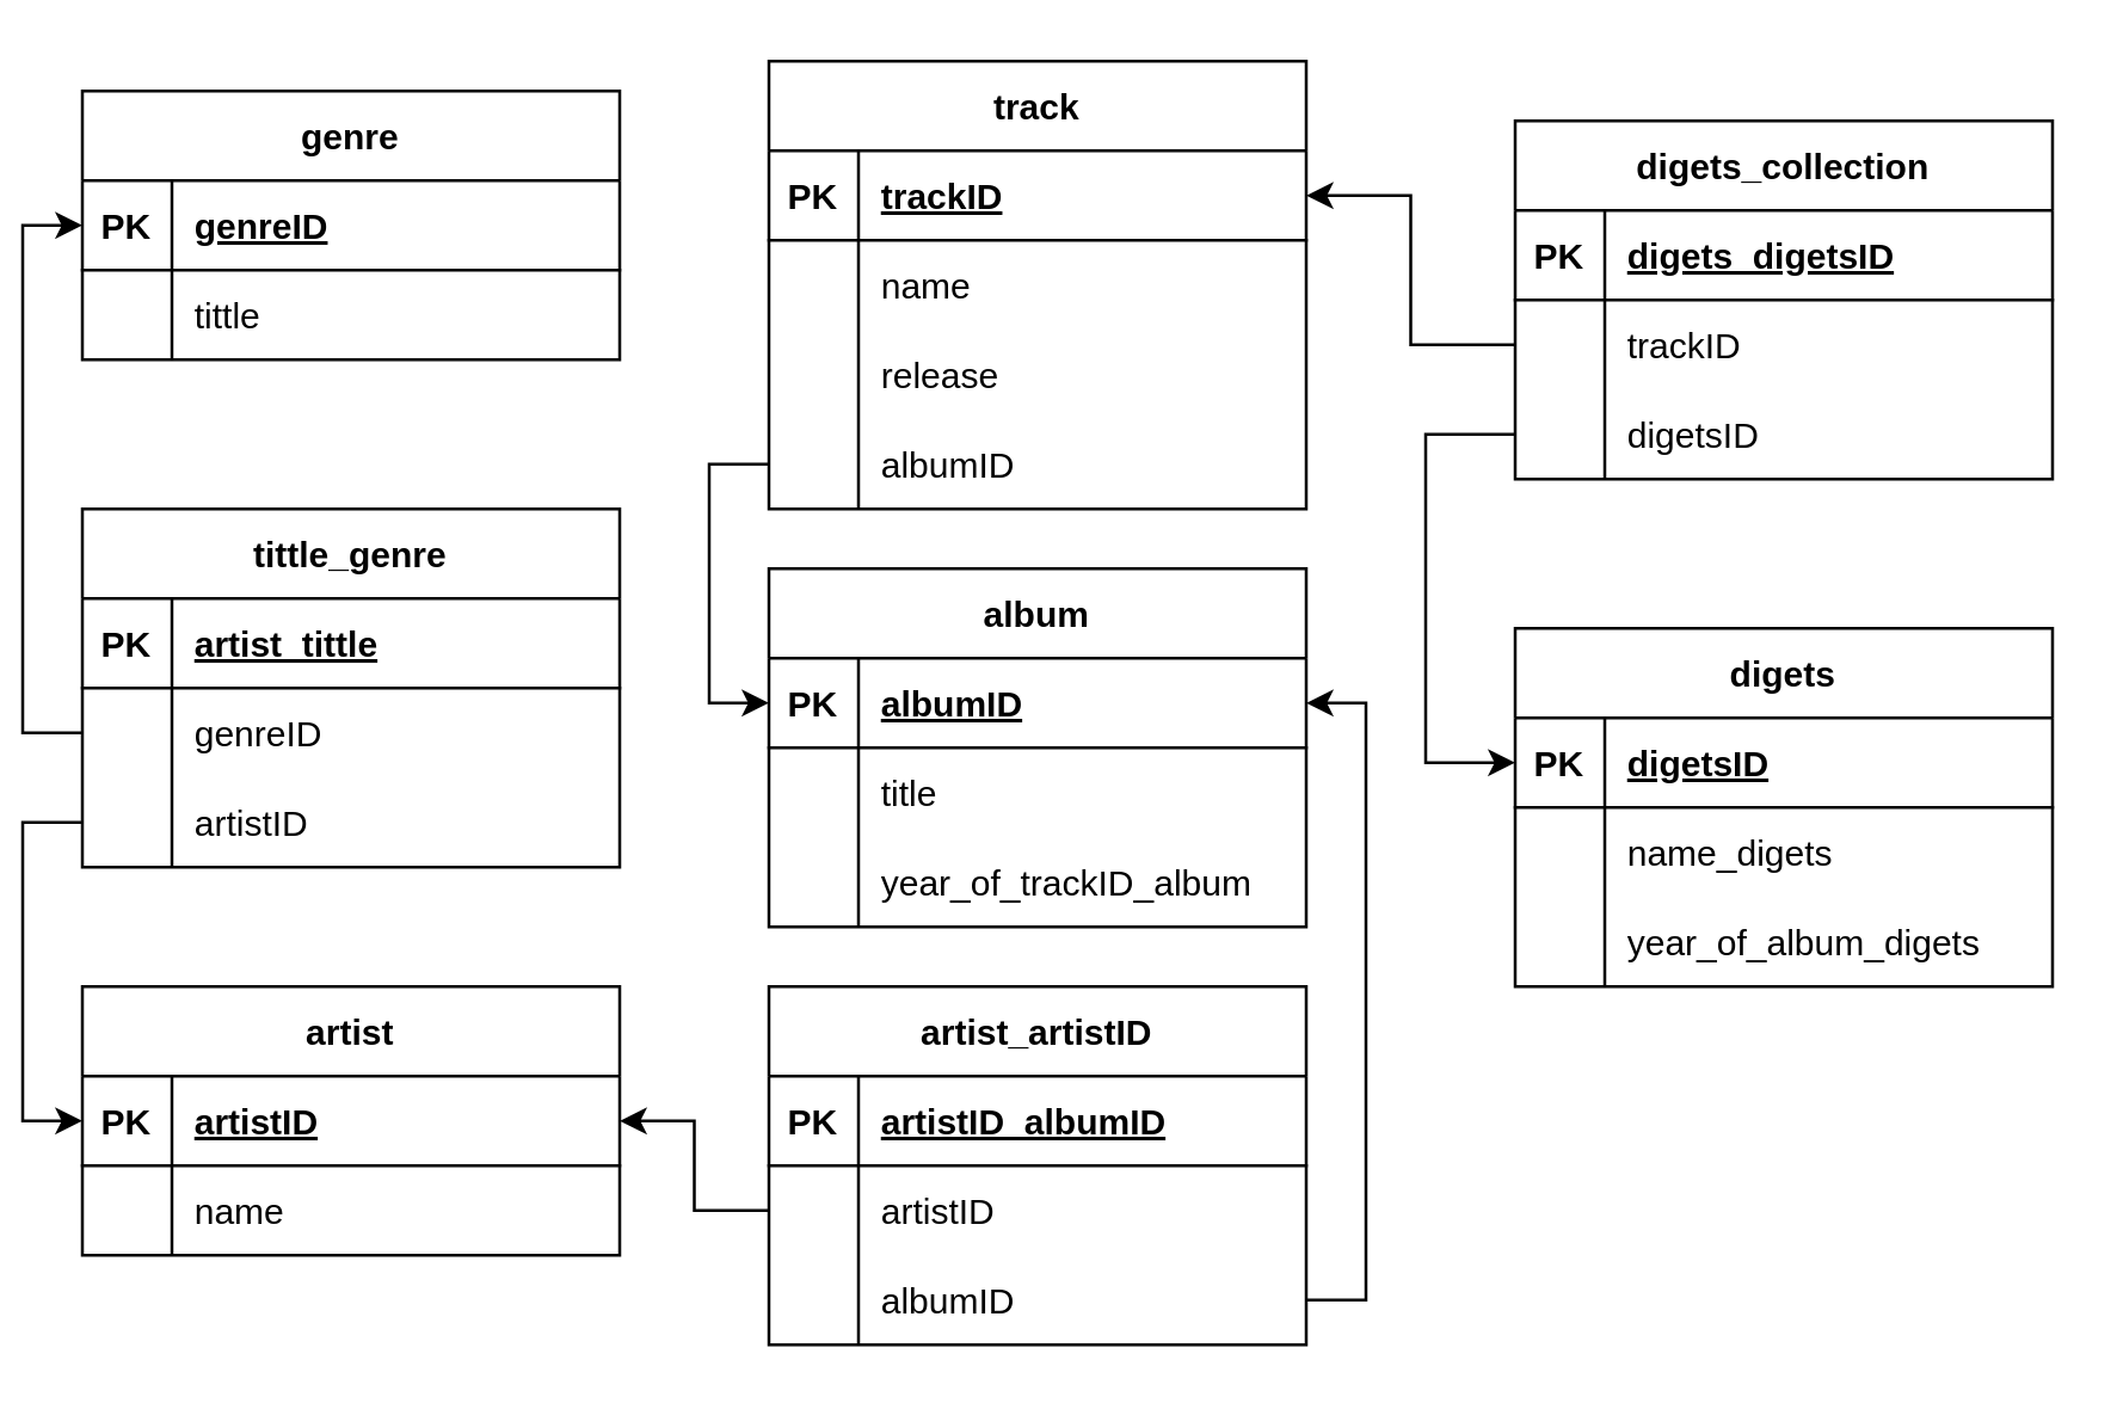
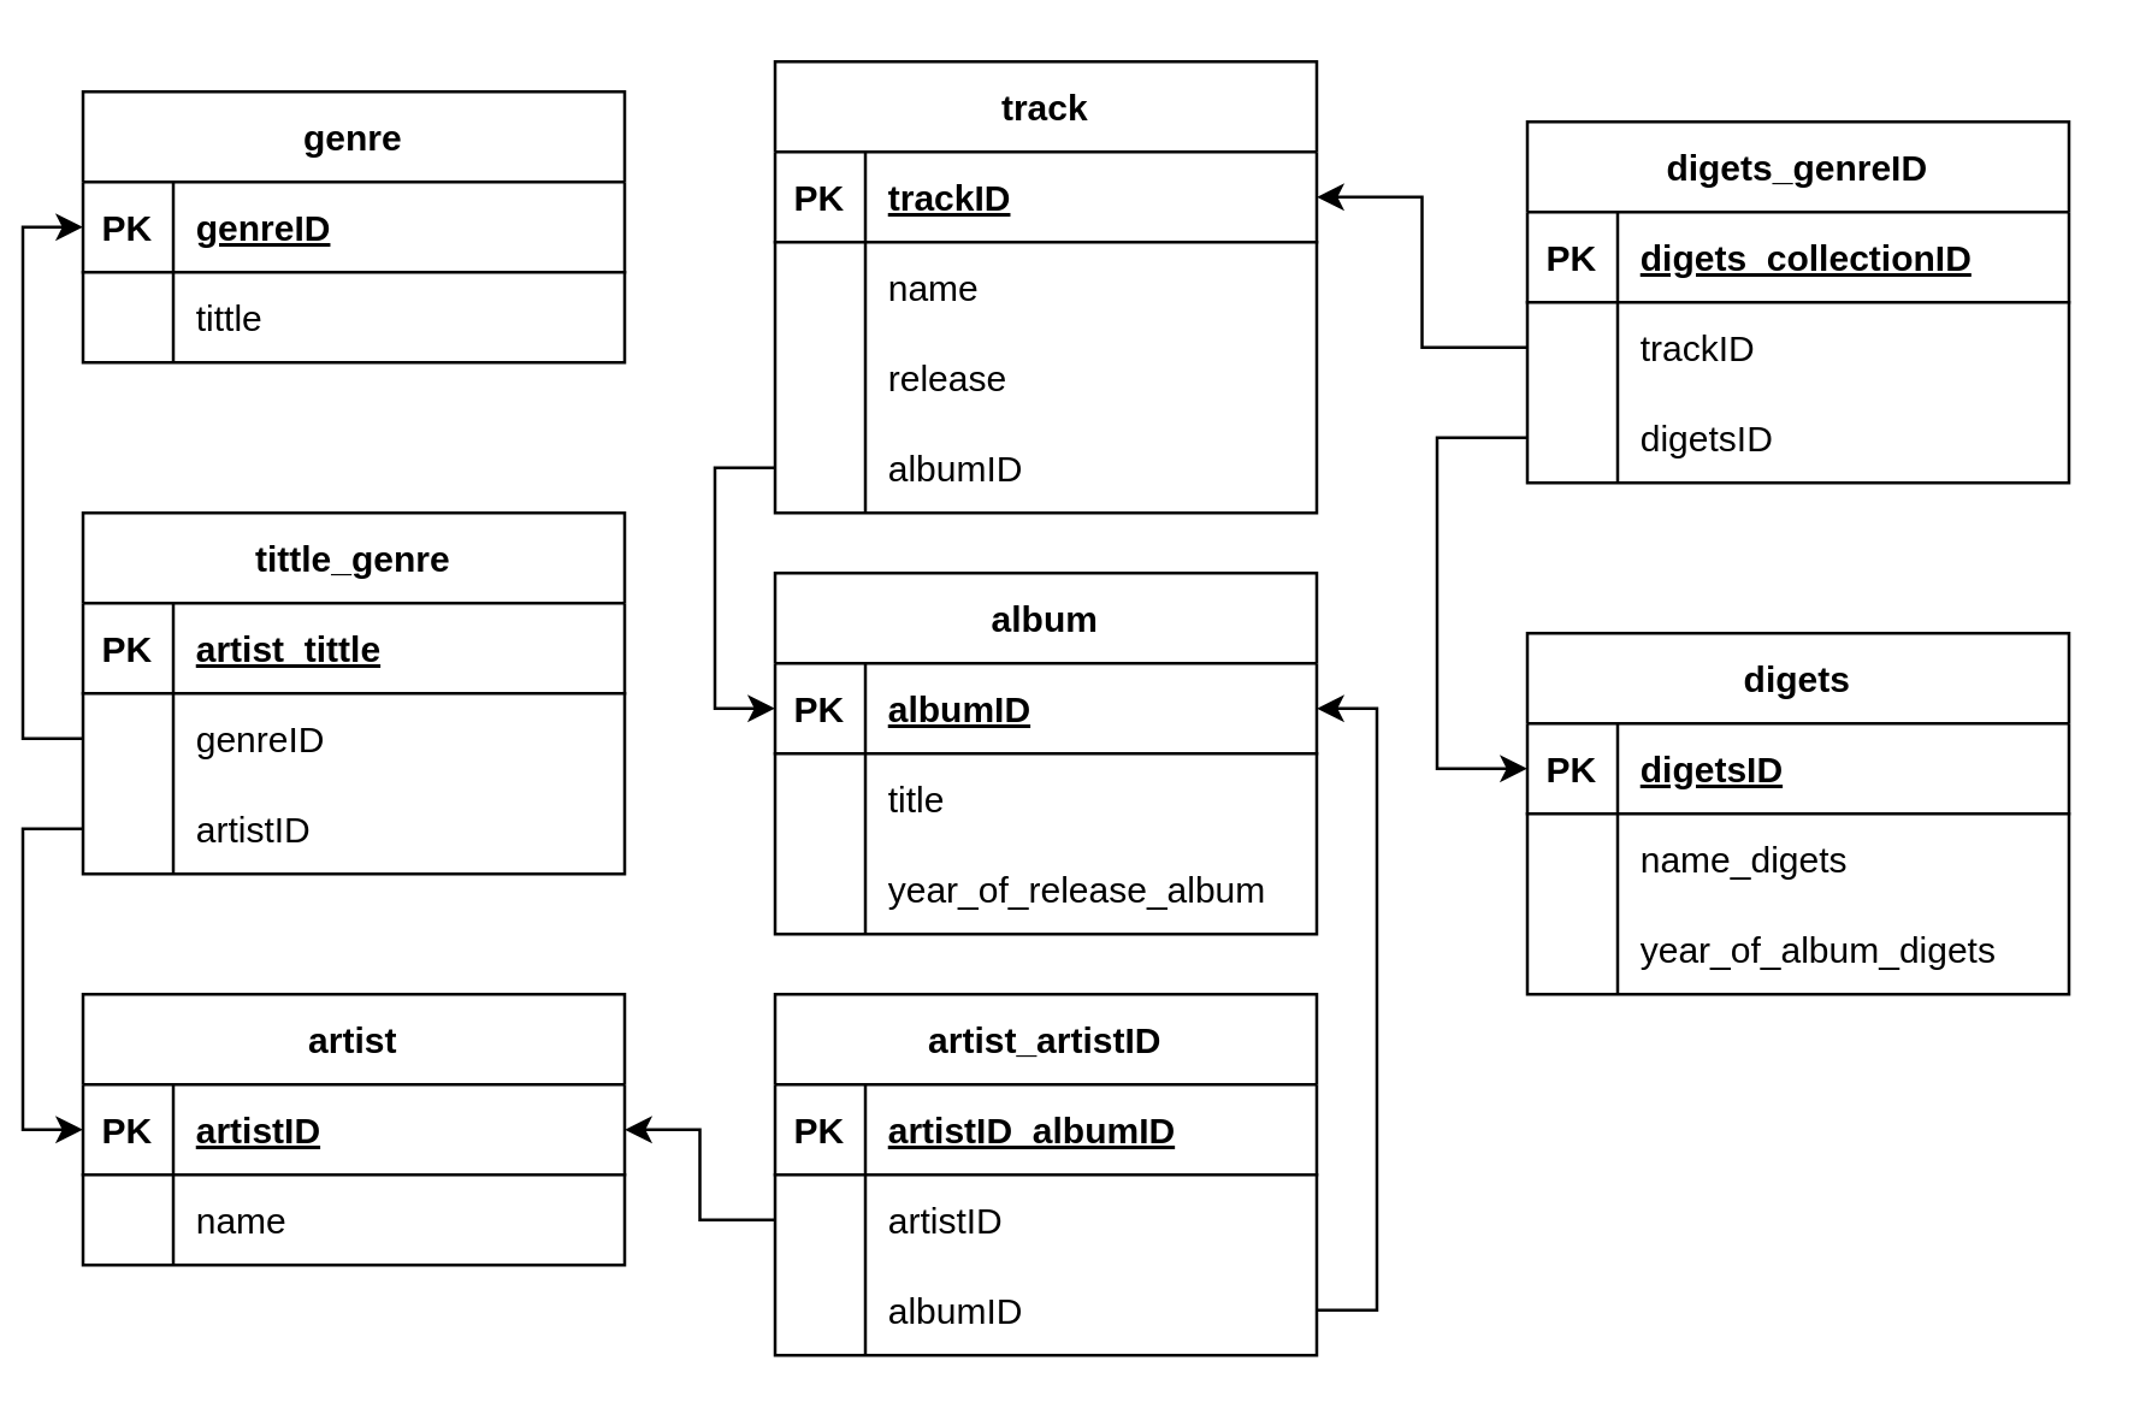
- <mxCell id="64" value="digets_collection" style="shape=table;startSize=30;container=1;collapsible=1;childLayout=tableLayout;fixedRows=1;rowLines=0;fontStyle=1;align=center;resizeLast=1;" parent="1" vertex="1"><mxGeometry x="500" y="40" width="180" height="120" as="geometry" /></mxCell>
+ <mxCell id="64" value="digets_genreID" style="shape=table;startSize=30;container=1;collapsible=1;childLayout=tableLayout;fixedRows=1;rowLines=0;fontStyle=1;align=center;resizeLast=1;" parent="1" vertex="1"><mxGeometry x="500" y="40" width="180" height="120" as="geometry" /></mxCell>
- <mxCell id="67" value="digets_digetsID" style="shape=partialRectangle;connectable=0;fillColor=none;top=0;left=0;bottom=0;right=0;align=left;spacingLeft=6;fontStyle=5;overflow=hidden;" parent="65" vertex="1"><mxGeometry x="30" width="150" height="30" as="geometry"><mxRectangle width="150" height="30" as="alternateBounds" /></mxGeometry></mxCell>
+ <mxCell id="67" value="digets_collectionID" style="shape=partialRectangle;connectable=0;fillColor=none;top=0;left=0;bottom=0;right=0;align=left;spacingLeft=6;fontStyle=5;overflow=hidden;" parent="65" vertex="1"><mxGeometry x="30" width="150" height="30" as="geometry"><mxRectangle width="150" height="30" as="alternateBounds" /></mxGeometry></mxCell>
- <mxCell id="25" value="year_of_trackID_album" style="shape=partialRectangle;connectable=0;fillColor=none;top=0;left=0;bottom=0;right=0;align=left;spacingLeft=6;overflow=hidden;" parent="23" vertex="1"><mxGeometry x="30" width="150" height="30" as="geometry"><mxRectangle width="150" height="30" as="alternateBounds" /></mxGeometry></mxCell>
+ <mxCell id="25" value="year_of_release_album" style="shape=partialRectangle;connectable=0;fillColor=none;top=0;left=0;bottom=0;right=0;align=left;spacingLeft=6;overflow=hidden;" parent="23" vertex="1"><mxGeometry x="30" width="150" height="30" as="geometry"><mxRectangle width="150" height="30" as="alternateBounds" /></mxGeometry></mxCell>
